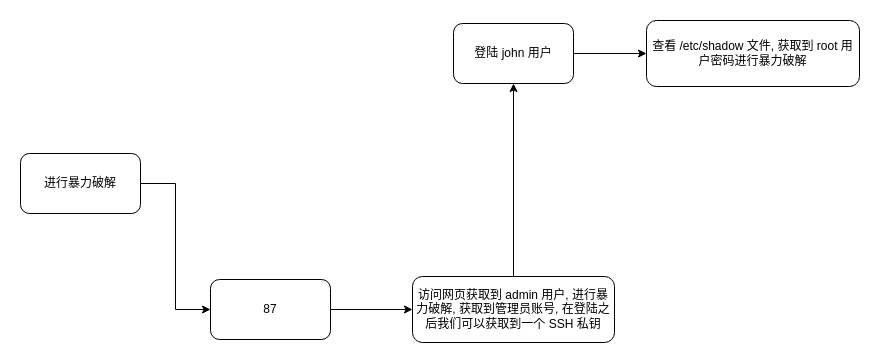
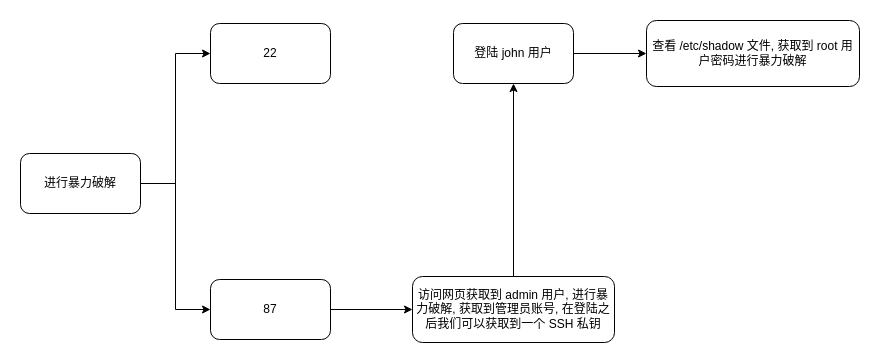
+ <mxCell id="5" value="22" style="whiteSpace=wrap;html=1;rounded=1;" vertex="1" parent="1"><mxGeometry x="210" y="23" width="120" height="60" as="geometry" /></mxCell>
+ <mxCell id="2" value="" style="edgeStyle=orthogonalEdgeStyle;rounded=0;orthogonalLoop=1;jettySize=auto;html=1;entryX=0;entryY=0.5;entryDx=0;entryDy=0;" edge="1" parent="1" source="4" target="5"><mxGeometry relative="1" as="geometry" /></mxCell>
